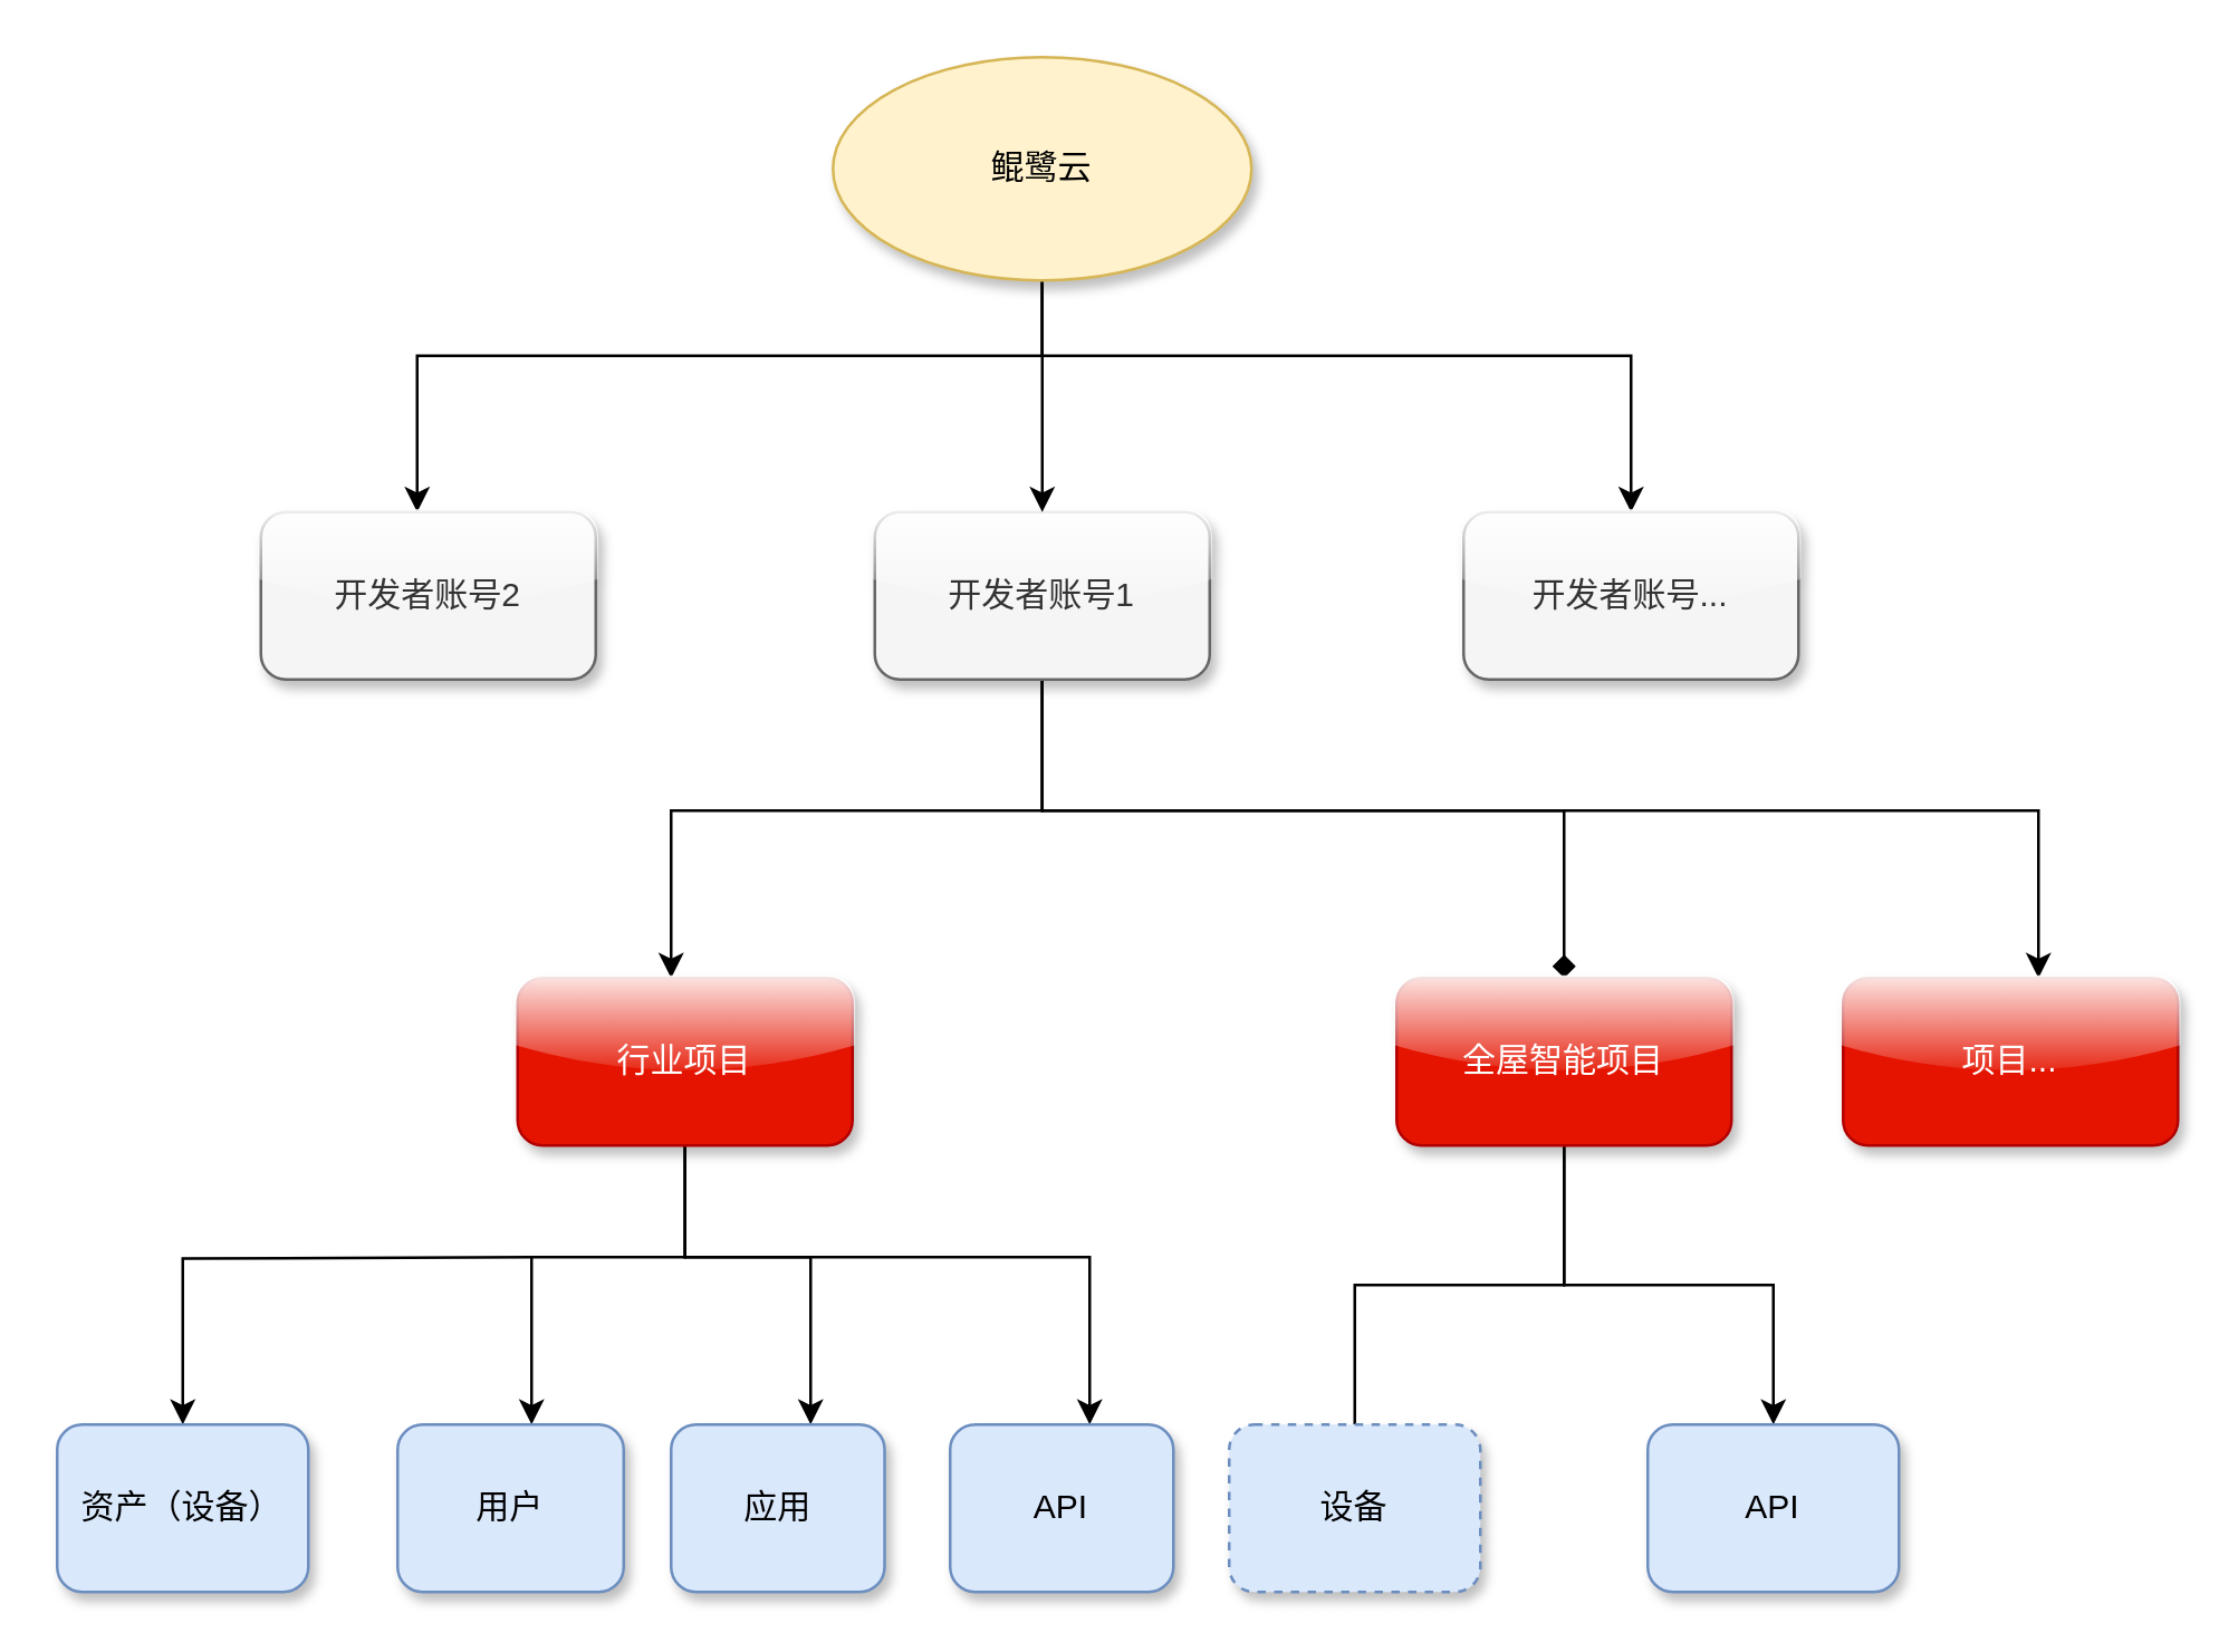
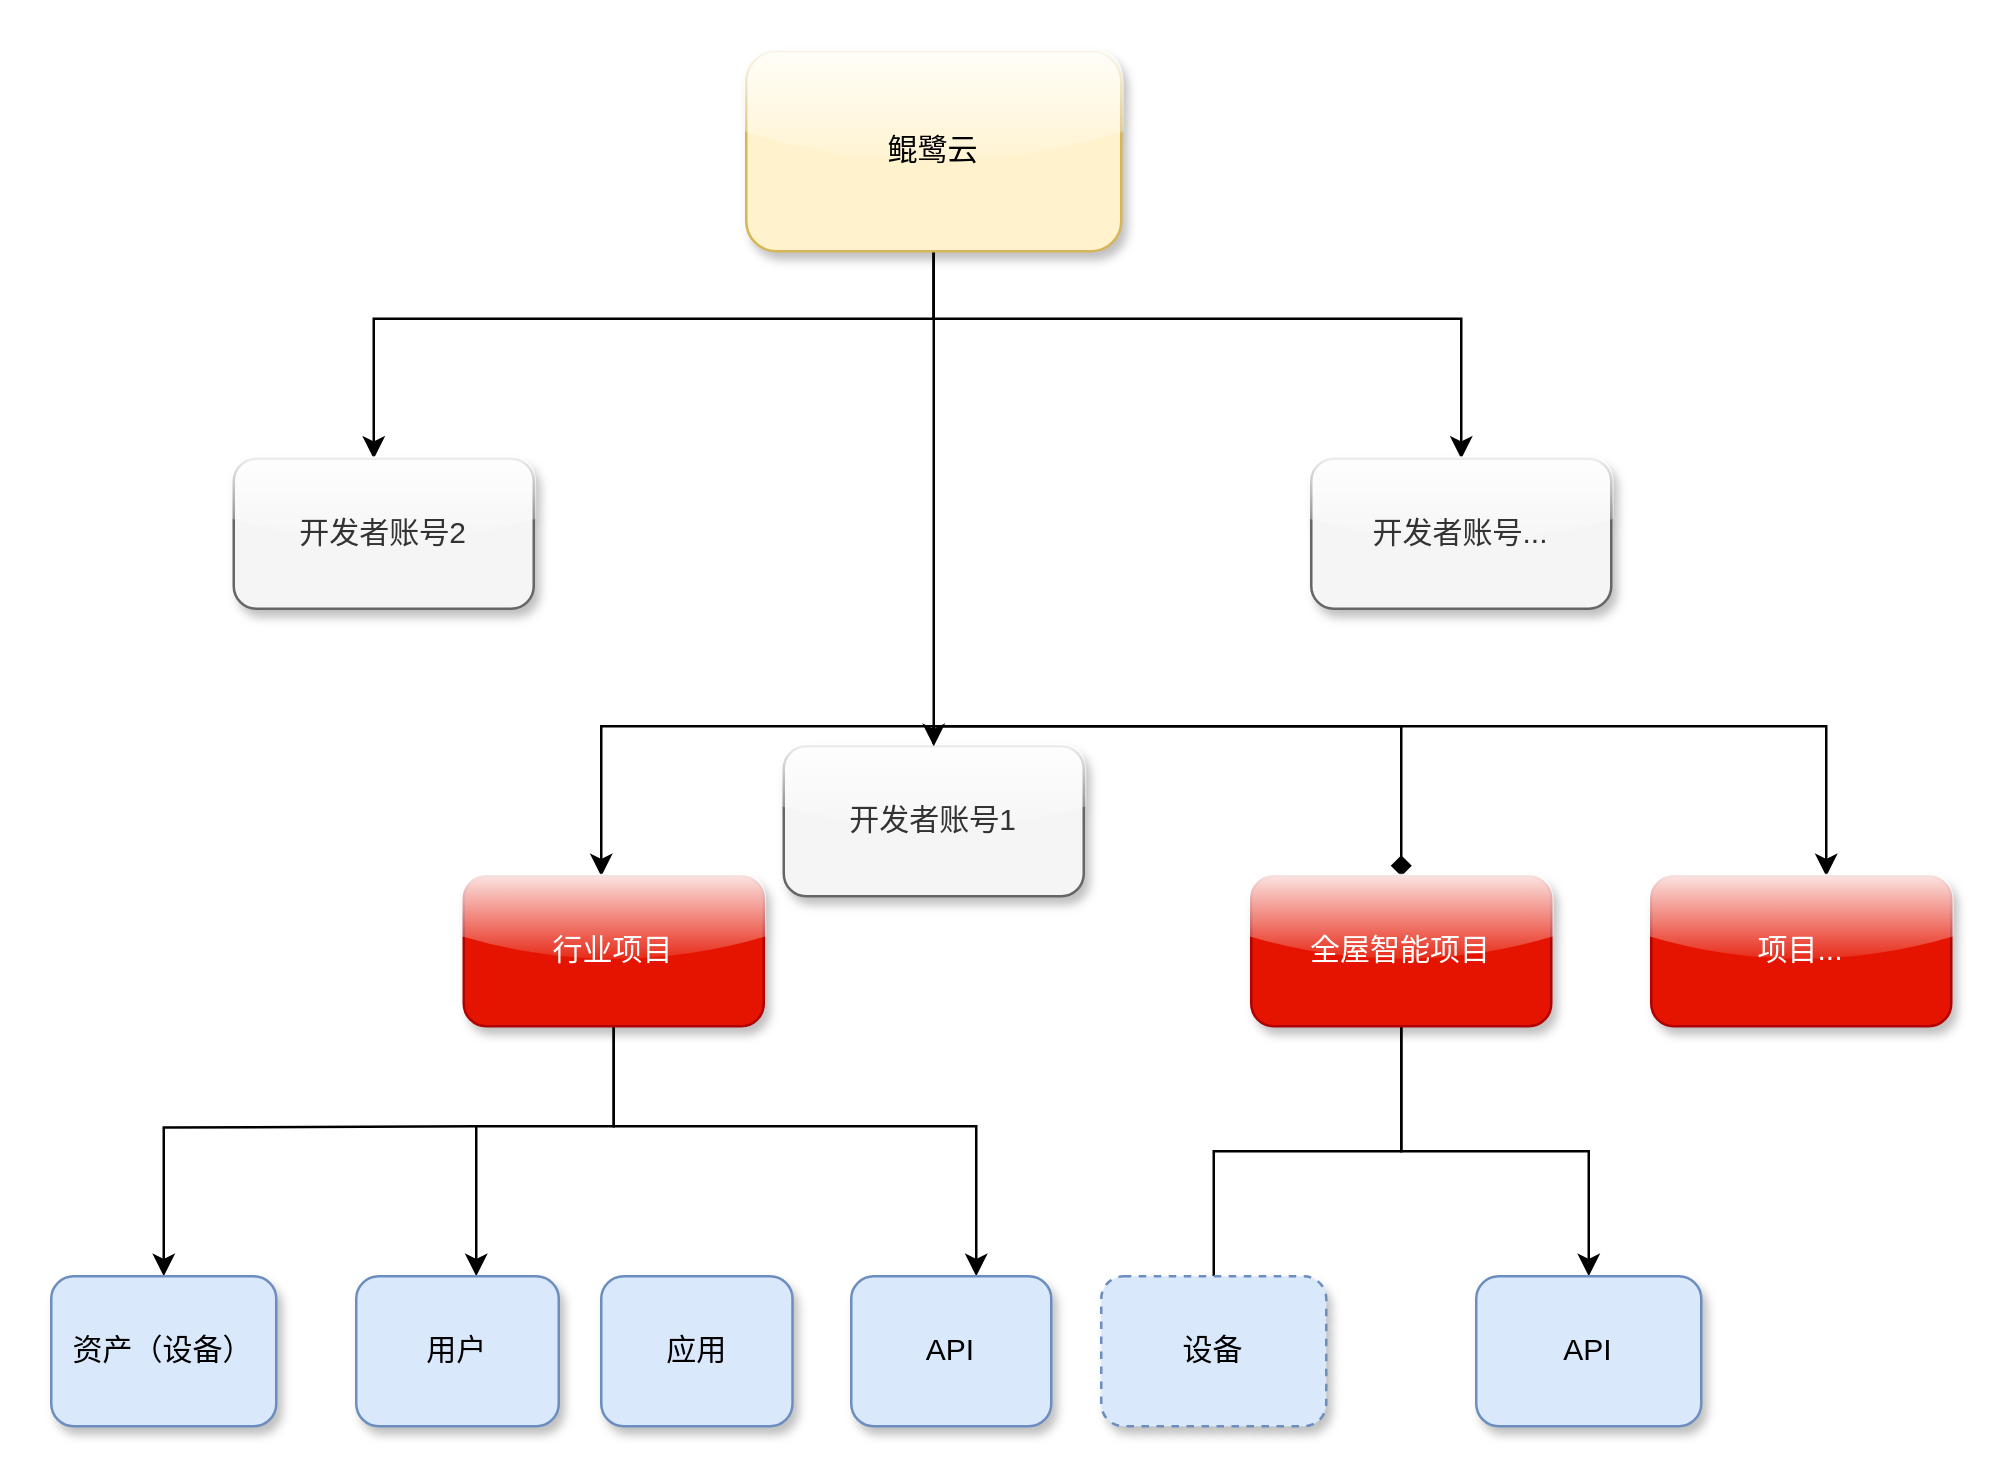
- <mxCell id="23" value="鲲鹭云" style="ellipse;whiteSpace=wrap;html=1;fillColor=#fff2cc;strokeColor=#d6b656;shadow=1;glass=1;" vertex="1" parent="1"><mxGeometry x="298" y="20" width="150" height="80" as="geometry" /></mxCell>
+ <mxCell id="23" value="鲲鹭云" style="rounded=1;whiteSpace=wrap;html=1;fillColor=#fff2cc;strokeColor=#d6b656;shadow=1;glass=1;" vertex="1" parent="1"><mxGeometry x="298" y="20" width="150" height="80" as="geometry" /></mxCell>
- <mxCell id="5" value="开发者账号1" style="rounded=1;whiteSpace=wrap;html=1;fillColor=#f5f5f5;strokeColor=#666666;fontColor=#333333;shadow=1;sketch=0;glass=1;" vertex="1" parent="1"><mxGeometry x="313" y="183" width="120" height="60" as="geometry" /></mxCell>
+ <mxCell id="5" value="开发者账号1" style="rounded=1;whiteSpace=wrap;html=1;fillColor=#f5f5f5;strokeColor=#666666;fontColor=#333333;shadow=1;sketch=0;glass=1;" vertex="1" parent="1"><mxGeometry x="313" y="298" width="120" height="60" as="geometry" /></mxCell>
- <mxCell id="7" value="" style="edgeStyle=orthogonalEdgeStyle;rounded=0;orthogonalLoop=1;jettySize=auto;html=1;" edge="1" parent="1" source="10" target="15"><mxGeometry relative="1" as="geometry"><Array as="points"><mxPoint x="245" y="450" /><mxPoint x="290" y="450" /></Array></mxGeometry></mxCell>
